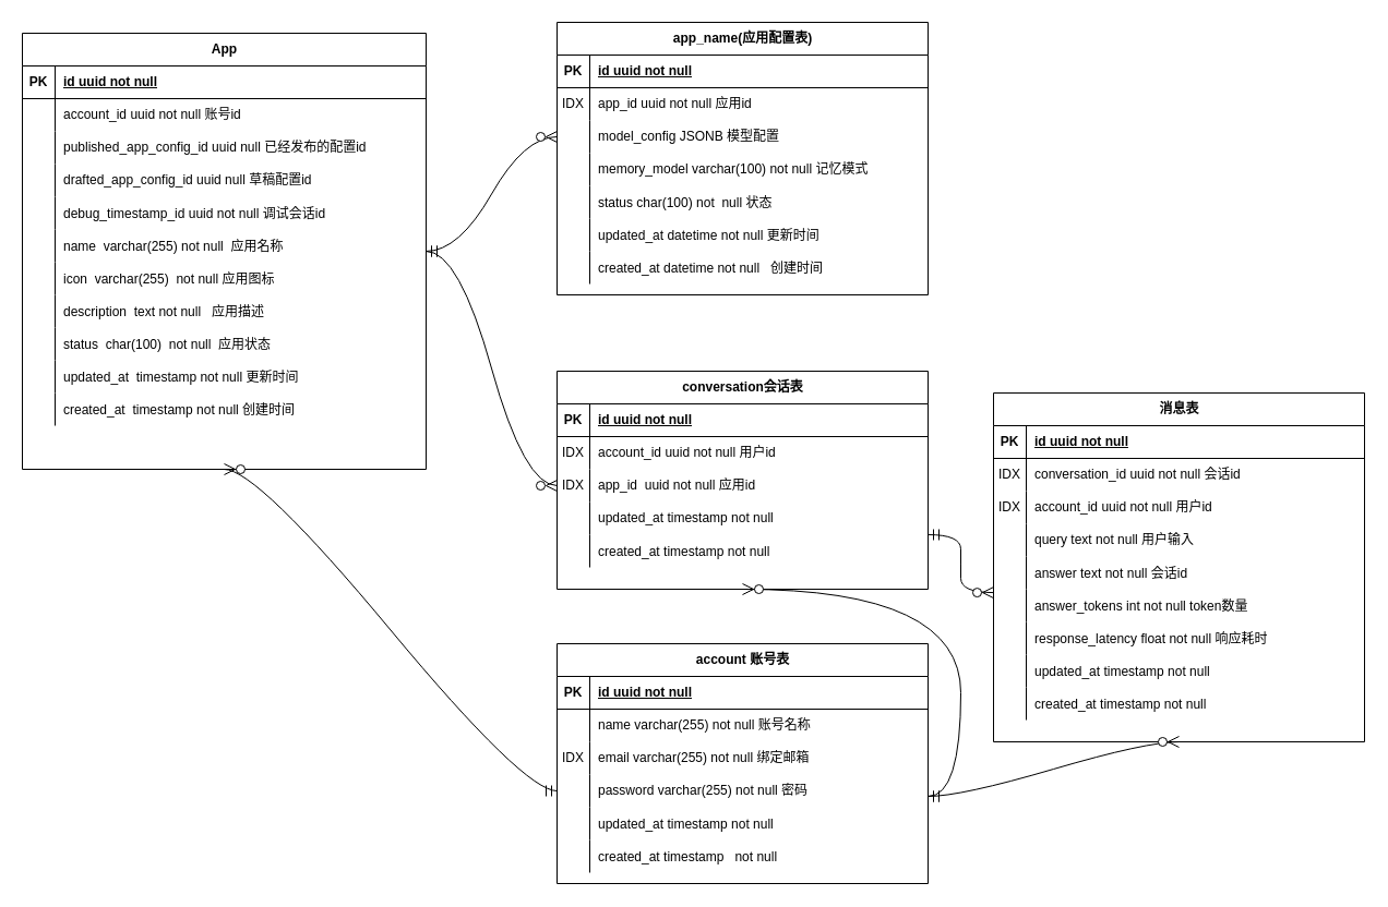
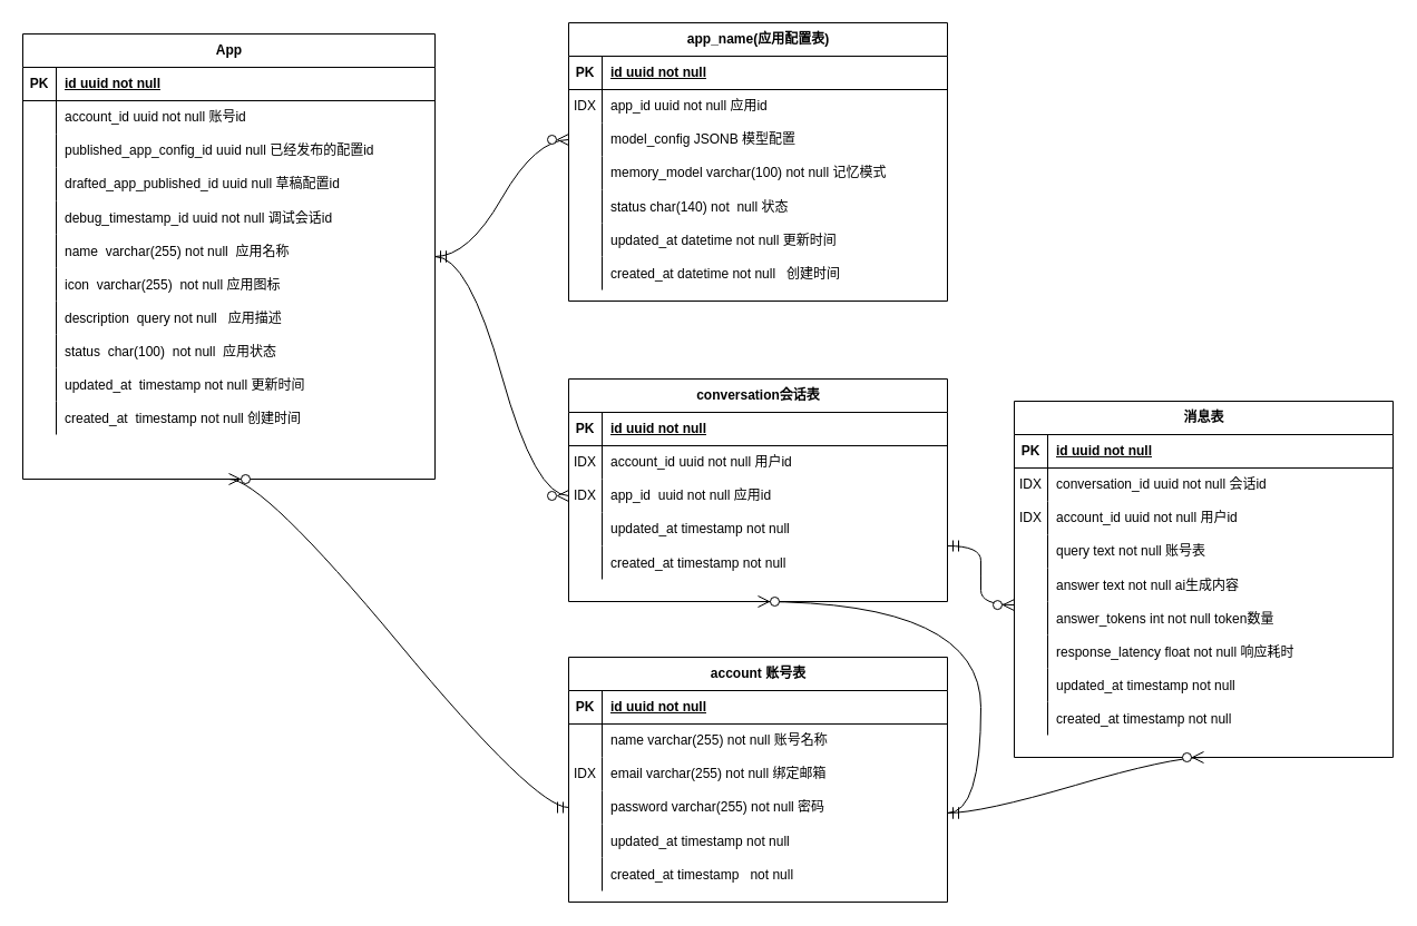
- <mxCell id="14" value="drafted_app_config_id uuid null 草稿配置id" style="shape=partialRectangle;connectable=0;fillColor=none;top=0;left=0;bottom=0;right=0;align=left;spacingLeft=6;overflow=hidden;whiteSpace=wrap;html=1;" vertex="1" parent="12"><mxGeometry x="30" width="340" height="30" as="geometry"><mxRectangle width="340" height="30" as="alternateBounds" /></mxGeometry></mxCell>
+ <mxCell id="14" value="drafted_app_published_id uuid null 草稿配置id" style="shape=partialRectangle;connectable=0;fillColor=none;top=0;left=0;bottom=0;right=0;align=left;spacingLeft=6;overflow=hidden;whiteSpace=wrap;html=1;" vertex="1" parent="12"><mxGeometry x="30" width="340" height="30" as="geometry"><mxRectangle width="340" height="30" as="alternateBounds" /></mxGeometry></mxCell>
- <mxCell id="51" value="status char(100) not  null 状态" style="shape=partialRectangle;connectable=0;fillColor=none;top=0;left=0;bottom=0;right=0;align=left;spacingLeft=6;overflow=hidden;" vertex="1" parent="49"><mxGeometry x="30" width="310" height="30" as="geometry"><mxRectangle width="310" height="30" as="alternateBounds" /></mxGeometry></mxCell>
+ <mxCell id="51" value="status char(140) not  null 状态" style="shape=partialRectangle;connectable=0;fillColor=none;top=0;left=0;bottom=0;right=0;align=left;spacingLeft=6;overflow=hidden;" vertex="1" parent="49"><mxGeometry x="30" width="310" height="30" as="geometry"><mxRectangle width="310" height="30" as="alternateBounds" /></mxGeometry></mxCell>
- <mxCell id="26" value="description  text not null   应用描述" style="shape=partialRectangle;connectable=0;fillColor=none;top=0;left=0;bottom=0;right=0;align=left;spacingLeft=6;overflow=hidden;" vertex="1" parent="24"><mxGeometry x="30" width="340" height="30" as="geometry"><mxRectangle width="340" height="30" as="alternateBounds" /></mxGeometry></mxCell>
+ <mxCell id="26" value="description  query not null   应用描述" style="shape=partialRectangle;connectable=0;fillColor=none;top=0;left=0;bottom=0;right=0;align=left;spacingLeft=6;overflow=hidden;" vertex="1" parent="24"><mxGeometry x="30" width="340" height="30" as="geometry"><mxRectangle width="340" height="30" as="alternateBounds" /></mxGeometry></mxCell>
- <mxCell id="105" value="query text not null 用户输入" style="shape=partialRectangle;connectable=0;fillColor=none;top=0;left=0;bottom=0;right=0;align=left;spacingLeft=6;overflow=hidden;whiteSpace=wrap;html=1;" vertex="1" parent="103"><mxGeometry x="30" width="310" height="30" as="geometry"><mxRectangle width="310" height="30" as="alternateBounds" /></mxGeometry></mxCell>
+ <mxCell id="105" value="query text not null 账号表" style="shape=partialRectangle;connectable=0;fillColor=none;top=0;left=0;bottom=0;right=0;align=left;spacingLeft=6;overflow=hidden;whiteSpace=wrap;html=1;" vertex="1" parent="103"><mxGeometry x="30" width="310" height="30" as="geometry"><mxRectangle width="310" height="30" as="alternateBounds" /></mxGeometry></mxCell>
- <mxCell id="108" value="answer text not null 会话id" style="shape=partialRectangle;connectable=0;fillColor=none;top=0;left=0;bottom=0;right=0;align=left;spacingLeft=6;overflow=hidden;" vertex="1" parent="106"><mxGeometry x="30" width="310" height="30" as="geometry"><mxRectangle width="310" height="30" as="alternateBounds" /></mxGeometry></mxCell>
+ <mxCell id="108" value="answer text not null ai生成内容" style="shape=partialRectangle;connectable=0;fillColor=none;top=0;left=0;bottom=0;right=0;align=left;spacingLeft=6;overflow=hidden;" vertex="1" parent="106"><mxGeometry x="30" width="310" height="30" as="geometry"><mxRectangle width="310" height="30" as="alternateBounds" /></mxGeometry></mxCell>
